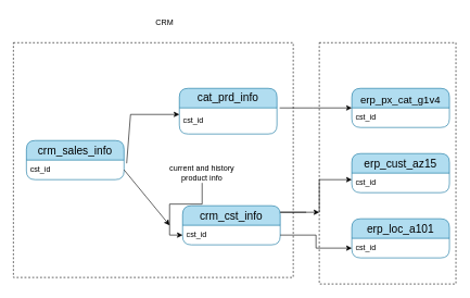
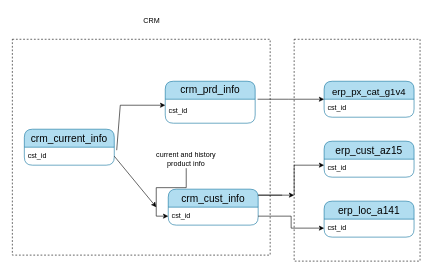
- <mxCell id="2" value="cat_prd_info" style="swimlane;fontStyle=0;childLayout=stackLayout;horizontal=1;startSize=30;horizontalStack=0;resizeParent=1;resizeParentMax=0;resizeLast=0;collapsible=1;marginBottom=0;whiteSpace=wrap;html=1;rounded=1;fillColor=#b1ddf0;strokeColor=#10739e;fontSize=17;" vertex="1" parent="1"><mxGeometry x="275" y="135" width="150" height="70" as="geometry" /></mxCell>
+ <mxCell id="2" value="crm_prd_info" style="swimlane;fontStyle=0;childLayout=stackLayout;horizontal=1;startSize=30;horizontalStack=0;resizeParent=1;resizeParentMax=0;resizeLast=0;collapsible=1;marginBottom=0;whiteSpace=wrap;html=1;rounded=1;fillColor=#b1ddf0;strokeColor=#10739e;fontSize=17;" vertex="1" parent="1"><mxGeometry x="275" y="135" width="150" height="70" as="geometry" /></mxCell>
- <mxCell id="8" value="&lt;font style=&quot;font-size: 17px;&quot;&gt;crm_sales_info&lt;/font&gt;" style="swimlane;fontStyle=0;childLayout=stackLayout;horizontal=1;startSize=30;horizontalStack=0;resizeParent=1;resizeParentMax=0;resizeLast=0;collapsible=1;marginBottom=0;whiteSpace=wrap;html=1;rounded=1;fillColor=#b1ddf0;strokeColor=#10739e;fontSize=20;" vertex="1" parent="1"><mxGeometry x="40" y="215" width="150" height="60" as="geometry" /></mxCell>
+ <mxCell id="8" value="&lt;font style=&quot;font-size: 17px;&quot;&gt;crm_current_info&lt;/font&gt;" style="swimlane;fontStyle=0;childLayout=stackLayout;horizontal=1;startSize=30;horizontalStack=0;resizeParent=1;resizeParentMax=0;resizeLast=0;collapsible=1;marginBottom=0;whiteSpace=wrap;html=1;rounded=1;fillColor=#b1ddf0;strokeColor=#10739e;fontSize=20;" vertex="1" parent="1"><mxGeometry x="40" y="215" width="150" height="60" as="geometry" /></mxCell>
- <mxCell id="4" value="&lt;font style=&quot;font-size: 17px;&quot;&gt;crm_cst_info&lt;/font&gt;" style="swimlane;fontStyle=0;childLayout=stackLayout;horizontal=1;startSize=30;horizontalStack=0;resizeParent=1;resizeParentMax=0;resizeLast=0;collapsible=1;marginBottom=0;whiteSpace=wrap;html=1;rounded=1;fillColor=#b1ddf0;strokeColor=#10739e;fontSize=20;" vertex="1" parent="1"><mxGeometry x="280" y="315" width="150" height="60" as="geometry" /></mxCell>
+ <mxCell id="4" value="&lt;font style=&quot;font-size: 17px;&quot;&gt;crm_cust_info&lt;/font&gt;" style="swimlane;fontStyle=0;childLayout=stackLayout;horizontal=1;startSize=30;horizontalStack=0;resizeParent=1;resizeParentMax=0;resizeLast=0;collapsible=1;marginBottom=0;whiteSpace=wrap;html=1;rounded=1;fillColor=#b1ddf0;strokeColor=#10739e;fontSize=20;" vertex="1" parent="1"><mxGeometry x="280" y="315" width="150" height="60" as="geometry" /></mxCell>
- <mxCell id="14" value="&lt;font style=&quot;font-size: 17px;&quot;&gt;erp_loc_a101&lt;/font&gt;" style="swimlane;fontStyle=0;childLayout=stackLayout;horizontal=1;startSize=30;horizontalStack=0;resizeParent=1;resizeParentMax=0;resizeLast=0;collapsible=1;marginBottom=0;whiteSpace=wrap;html=1;rounded=1;fillColor=#b1ddf0;strokeColor=#10739e;fontSize=20;" vertex="1" parent="1"><mxGeometry x="540" y="335" width="150" height="60" as="geometry" /></mxCell>
+ <mxCell id="14" value="&lt;font style=&quot;font-size: 17px;&quot;&gt;erp_loc_a141&lt;/font&gt;" style="swimlane;fontStyle=0;childLayout=stackLayout;horizontal=1;startSize=30;horizontalStack=0;resizeParent=1;resizeParentMax=0;resizeLast=0;collapsible=1;marginBottom=0;whiteSpace=wrap;html=1;rounded=1;fillColor=#b1ddf0;strokeColor=#10739e;fontSize=20;" vertex="1" parent="1"><mxGeometry x="540" y="335" width="150" height="60" as="geometry" /></mxCell>
